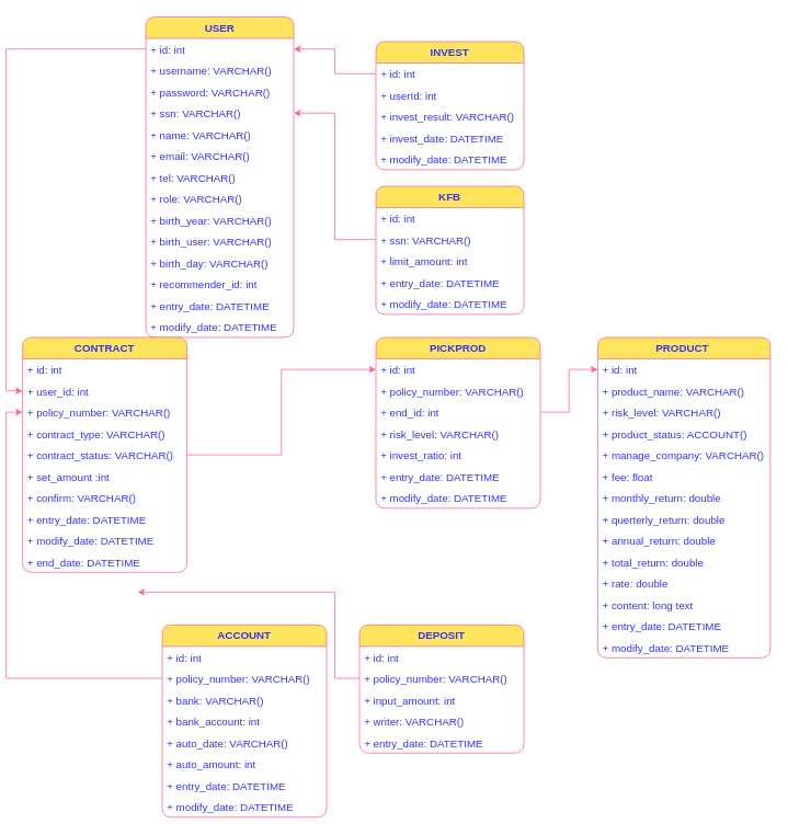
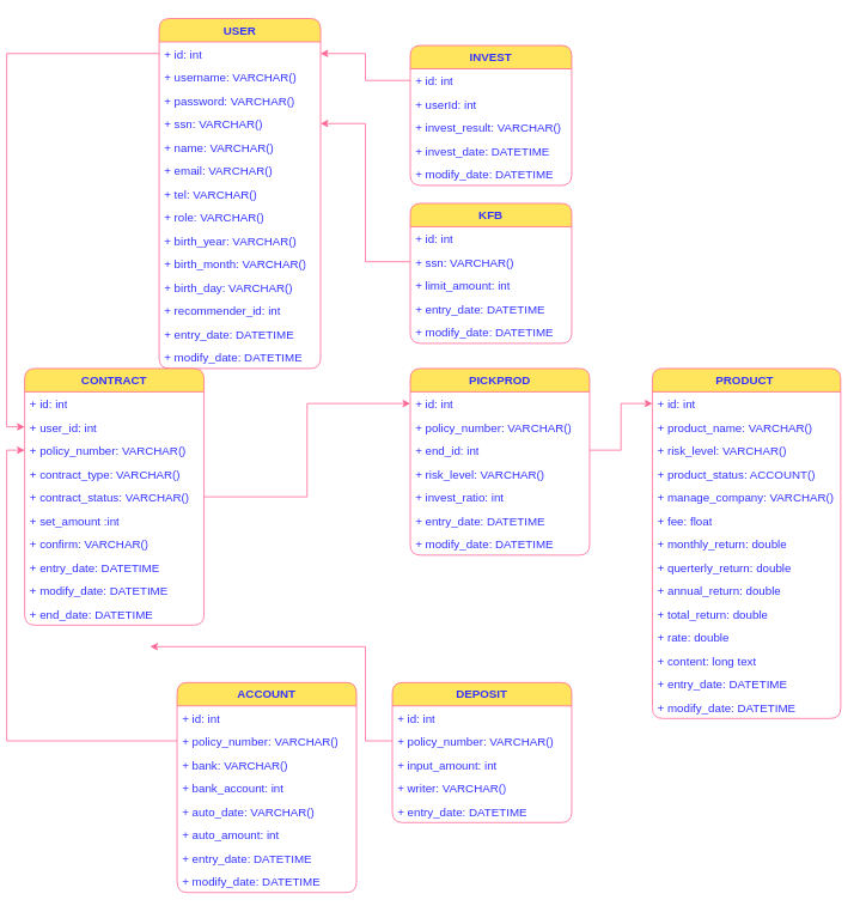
- <mxCell id="12" value="+ birth_user: VARCHAR()" style="text;strokeColor=none;fillColor=none;align=left;verticalAlign=top;spacingLeft=4;spacingRight=4;overflow=hidden;rotatable=0;points=[[0,0.5],[1,0.5]];portConstraint=eastwest;whiteSpace=wrap;html=1;rounded=1;labelBackgroundColor=none;fontColor=#3333FF;fontSize=13;" parent="2" vertex="1"><mxGeometry y="260" width="180" height="26" as="geometry" /></mxCell>
+ <mxCell id="12" value="+ birth_month: VARCHAR()" style="text;strokeColor=none;fillColor=none;align=left;verticalAlign=top;spacingLeft=4;spacingRight=4;overflow=hidden;rotatable=0;points=[[0,0.5],[1,0.5]];portConstraint=eastwest;whiteSpace=wrap;html=1;rounded=1;labelBackgroundColor=none;fontColor=#3333FF;fontSize=13;" parent="2" vertex="1"><mxGeometry y="260" width="180" height="26" as="geometry" /></mxCell>
